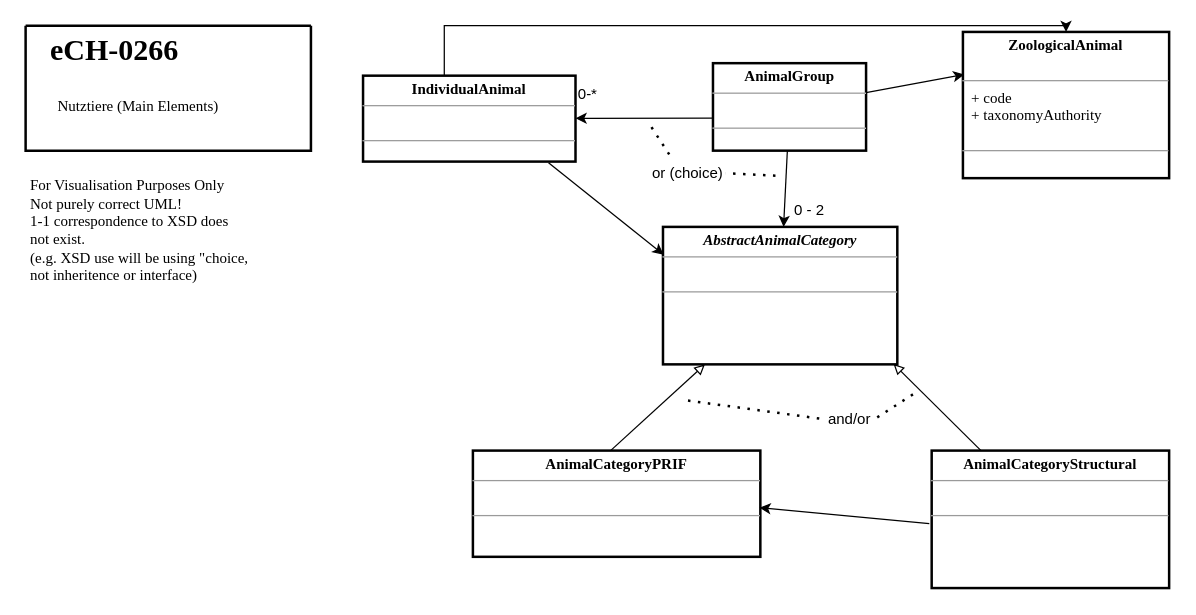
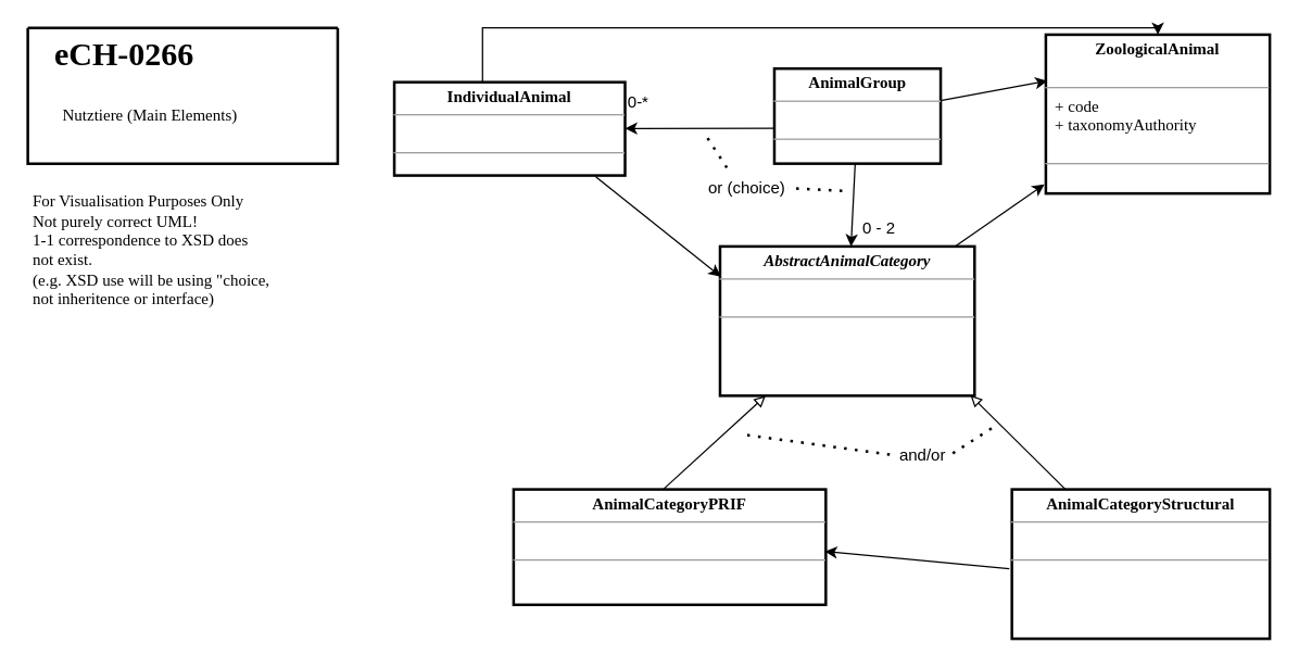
+ <mxCell id="19" value="" style="endArrow=classic;html=1;sketch=0;fontFamily=Verdana;curved=1;entryX=-0.006;entryY=0.942;entryDx=0;entryDy=0;entryPerimeter=0;" parent="1" source="8" target="18" edge="1"><mxGeometry width="50" height="50" relative="1" as="geometry"><mxPoint x="150" y="158.99" as="sourcePoint" /><mxPoint x="329.979" y="310.99" as="targetPoint" /></mxGeometry></mxCell>
